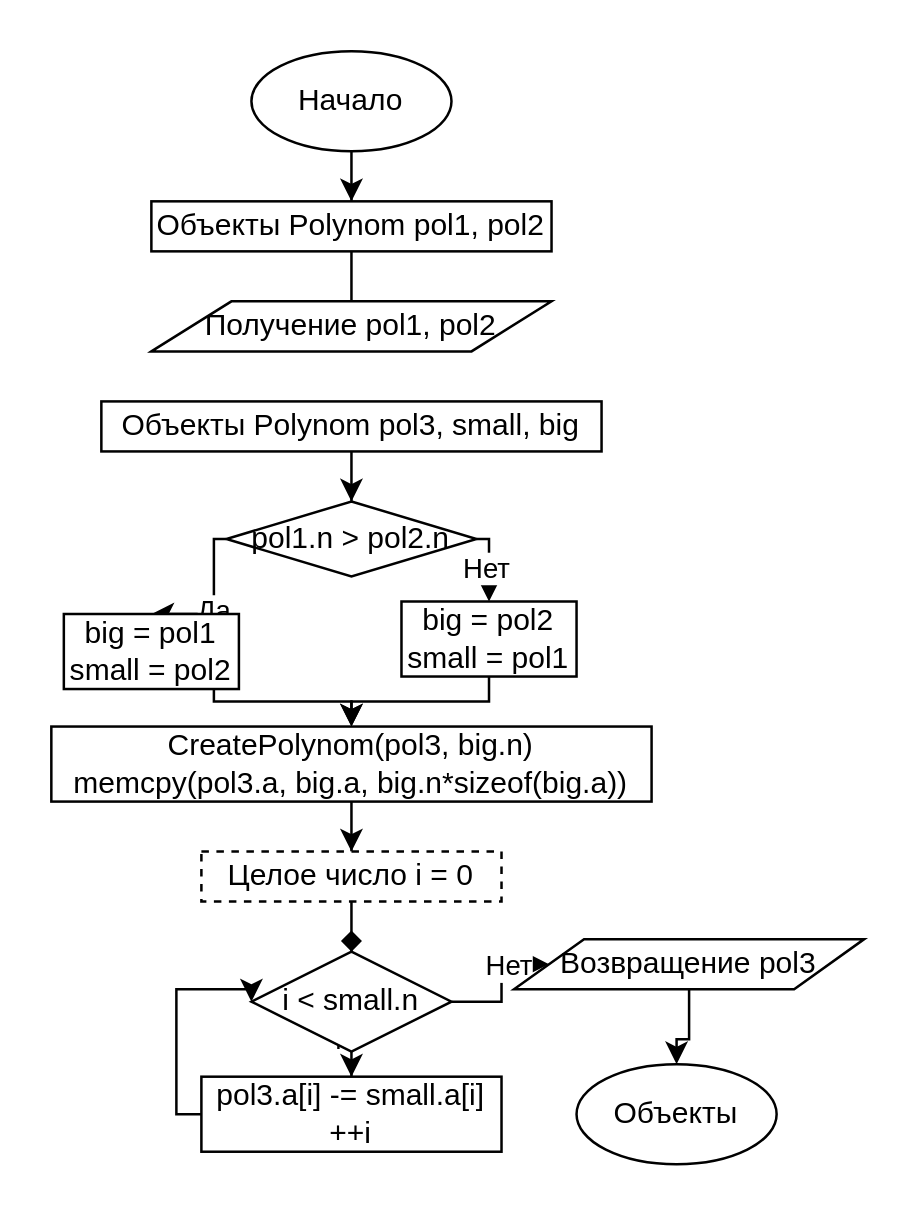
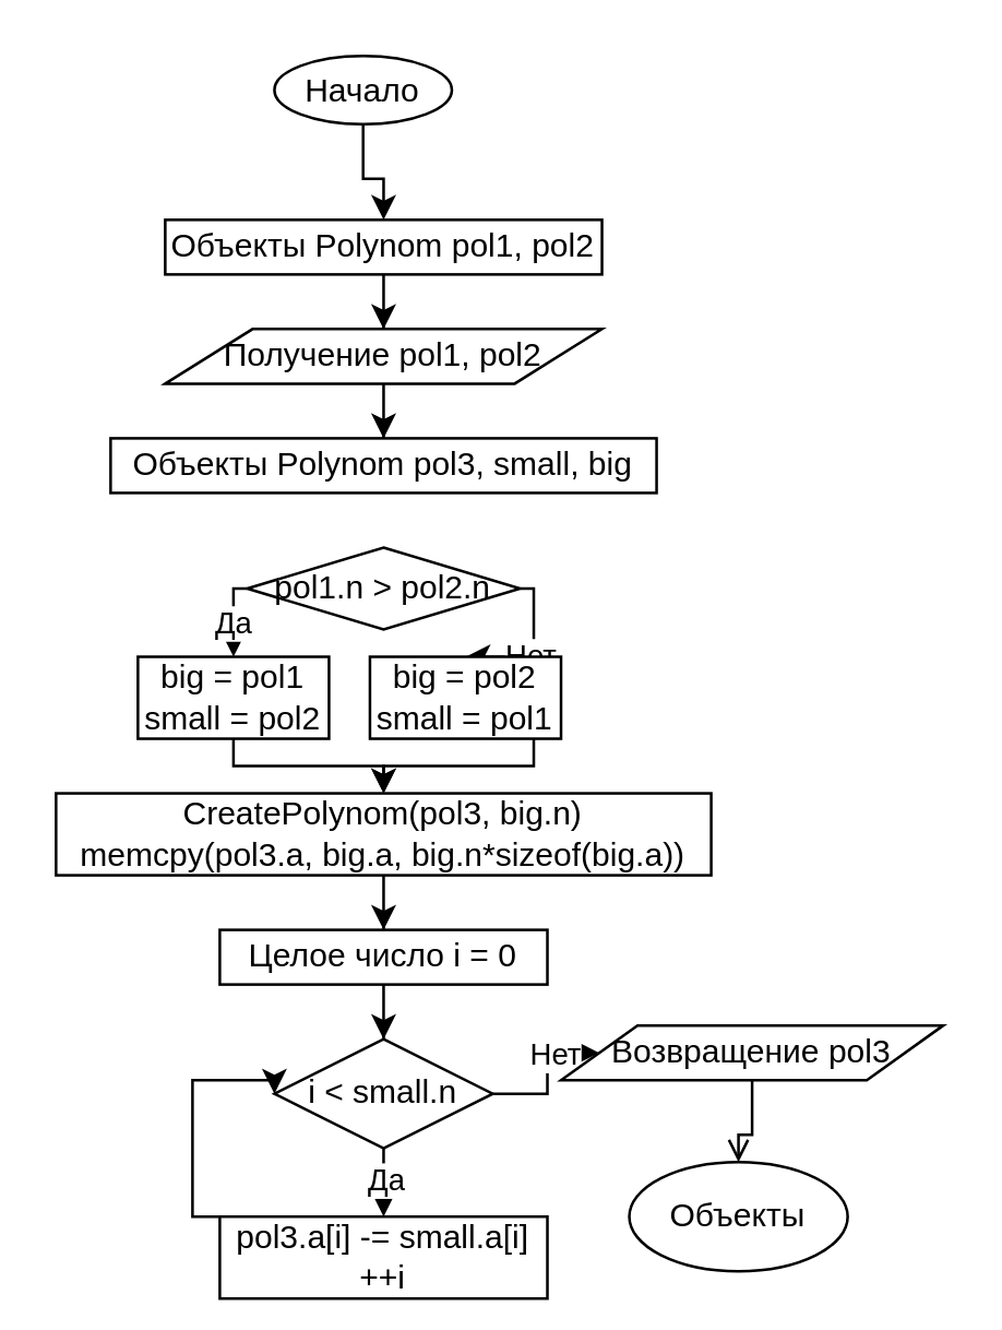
- <mxCell id="3" value="Начало" style="ellipse;whiteSpace=wrap;html=1;" vertex="1" parent="1"><mxGeometry x="100" y="20" width="80" height="40" as="geometry" /></mxCell>
+ <mxCell id="3" value="Начало" style="ellipse;whiteSpace=wrap;html=1;" vertex="1" parent="1"><mxGeometry x="100" y="20" width="65" height="25" as="geometry" /></mxCell>
- <mxCell id="4" style="edgeStyle=orthogonalEdgeStyle;rounded=0;orthogonalLoop=1;jettySize=auto;html=1;entryX=0.5;entryY=0;entryDx=0;entryDy=0;endArrow=none;" edge="1" parent="1" source="5" target="7"><mxGeometry relative="1" as="geometry" /></mxCell>
+ <mxCell id="4" style="edgeStyle=orthogonalEdgeStyle;rounded=0;orthogonalLoop=1;jettySize=auto;html=1;entryX=0.5;entryY=0;entryDx=0;entryDy=0;" edge="1" parent="1" source="5" target="7"><mxGeometry relative="1" as="geometry" /></mxCell>
+ <mxCell id="6" style="edgeStyle=orthogonalEdgeStyle;rounded=0;orthogonalLoop=1;jettySize=auto;html=1;" edge="1" parent="1" source="7" target="9"><mxGeometry relative="1" as="geometry" /></mxCell>
- <mxCell id="8" style="edgeStyle=orthogonalEdgeStyle;rounded=0;orthogonalLoop=1;jettySize=auto;html=1;" edge="1" parent="1" source="9" target="14"><mxGeometry relative="1" as="geometry" /></mxCell>
- <mxCell id="18" value="&lt;div&gt;big = pol2&lt;/div&gt;&lt;div&gt;small = pol1&lt;/div&gt;" style="rounded=0;whiteSpace=wrap;html=1;" vertex="1" parent="1"><mxGeometry x="160" y="240" width="70" height="30" as="geometry" /></mxCell>
+ <mxCell id="18" value="&lt;div&gt;big = pol2&lt;/div&gt;&lt;div&gt;small = pol1&lt;/div&gt;" style="rounded=0;whiteSpace=wrap;html=1;" vertex="1" parent="1"><mxGeometry x="135" y="240" width="70" height="30" as="geometry" /></mxCell>
- <mxCell id="16" value="&lt;div&gt;big = pol1&lt;/div&gt;&lt;div&gt;small = pol2&lt;/div&gt;" style="rounded=0;whiteSpace=wrap;html=1;" vertex="1" parent="1"><mxGeometry x="25" y="245" width="70" height="30" as="geometry" /></mxCell>
+ <mxCell id="16" value="&lt;div&gt;big = pol1&lt;/div&gt;&lt;div&gt;small = pol2&lt;/div&gt;" style="rounded=0;whiteSpace=wrap;html=1;" vertex="1" parent="1"><mxGeometry x="50" y="240" width="70" height="30" as="geometry" /></mxCell>
- <mxCell id="22" value="Целое число&amp;nbsp;i = 0" style="rounded=0;whiteSpace=wrap;html=1;dashed=1;" vertex="1" parent="1"><mxGeometry x="80" y="340" width="120" height="20" as="geometry" /></mxCell>
+ <mxCell id="22" value="Целое число&amp;nbsp;i = 0" style="rounded=0;whiteSpace=wrap;html=1;" vertex="1" parent="1"><mxGeometry x="80" y="340" width="120" height="20" as="geometry" /></mxCell>
- <mxCell id="21" style="edgeStyle=orthogonalEdgeStyle;rounded=0;orthogonalLoop=1;jettySize=auto;html=1;entryX=0.5;entryY=0;entryDx=0;entryDy=0;endArrow=diamond;" edge="1" parent="1" source="22" target="27"><mxGeometry relative="1" as="geometry" /></mxCell>
+ <mxCell id="21" style="edgeStyle=orthogonalEdgeStyle;rounded=0;orthogonalLoop=1;jettySize=auto;html=1;entryX=0.5;entryY=0;entryDx=0;entryDy=0;" edge="1" parent="1" source="22" target="27"><mxGeometry relative="1" as="geometry" /></mxCell>
- <mxCell id="28" style="edgeStyle=orthogonalEdgeStyle;rounded=0;orthogonalLoop=1;jettySize=auto;html=1;entryX=0.5;entryY=0;entryDx=0;entryDy=0;" edge="1" parent="1" source="29" target="30"><mxGeometry relative="1" as="geometry" /></mxCell>
+ <mxCell id="28" style="edgeStyle=orthogonalEdgeStyle;rounded=0;orthogonalLoop=1;jettySize=auto;html=1;entryX=0.5;entryY=0;entryDx=0;entryDy=0;endArrow=open;" edge="1" parent="1" source="29" target="30"><mxGeometry relative="1" as="geometry" /></mxCell>
- <mxCell id="32" value="pol3.a[i] -= small.a[i]&lt;br&gt;++i" style="rounded=0;whiteSpace=wrap;html=1;" vertex="1" parent="1"><mxGeometry x="80" y="430" width="120" height="30" as="geometry" /></mxCell>
+ <mxCell id="32" value="pol3.a[i] -= small.a[i]&lt;br&gt;++i" style="rounded=0;whiteSpace=wrap;html=1;" vertex="1" parent="1"><mxGeometry x="80" y="445" width="120" height="30" as="geometry" /></mxCell>
